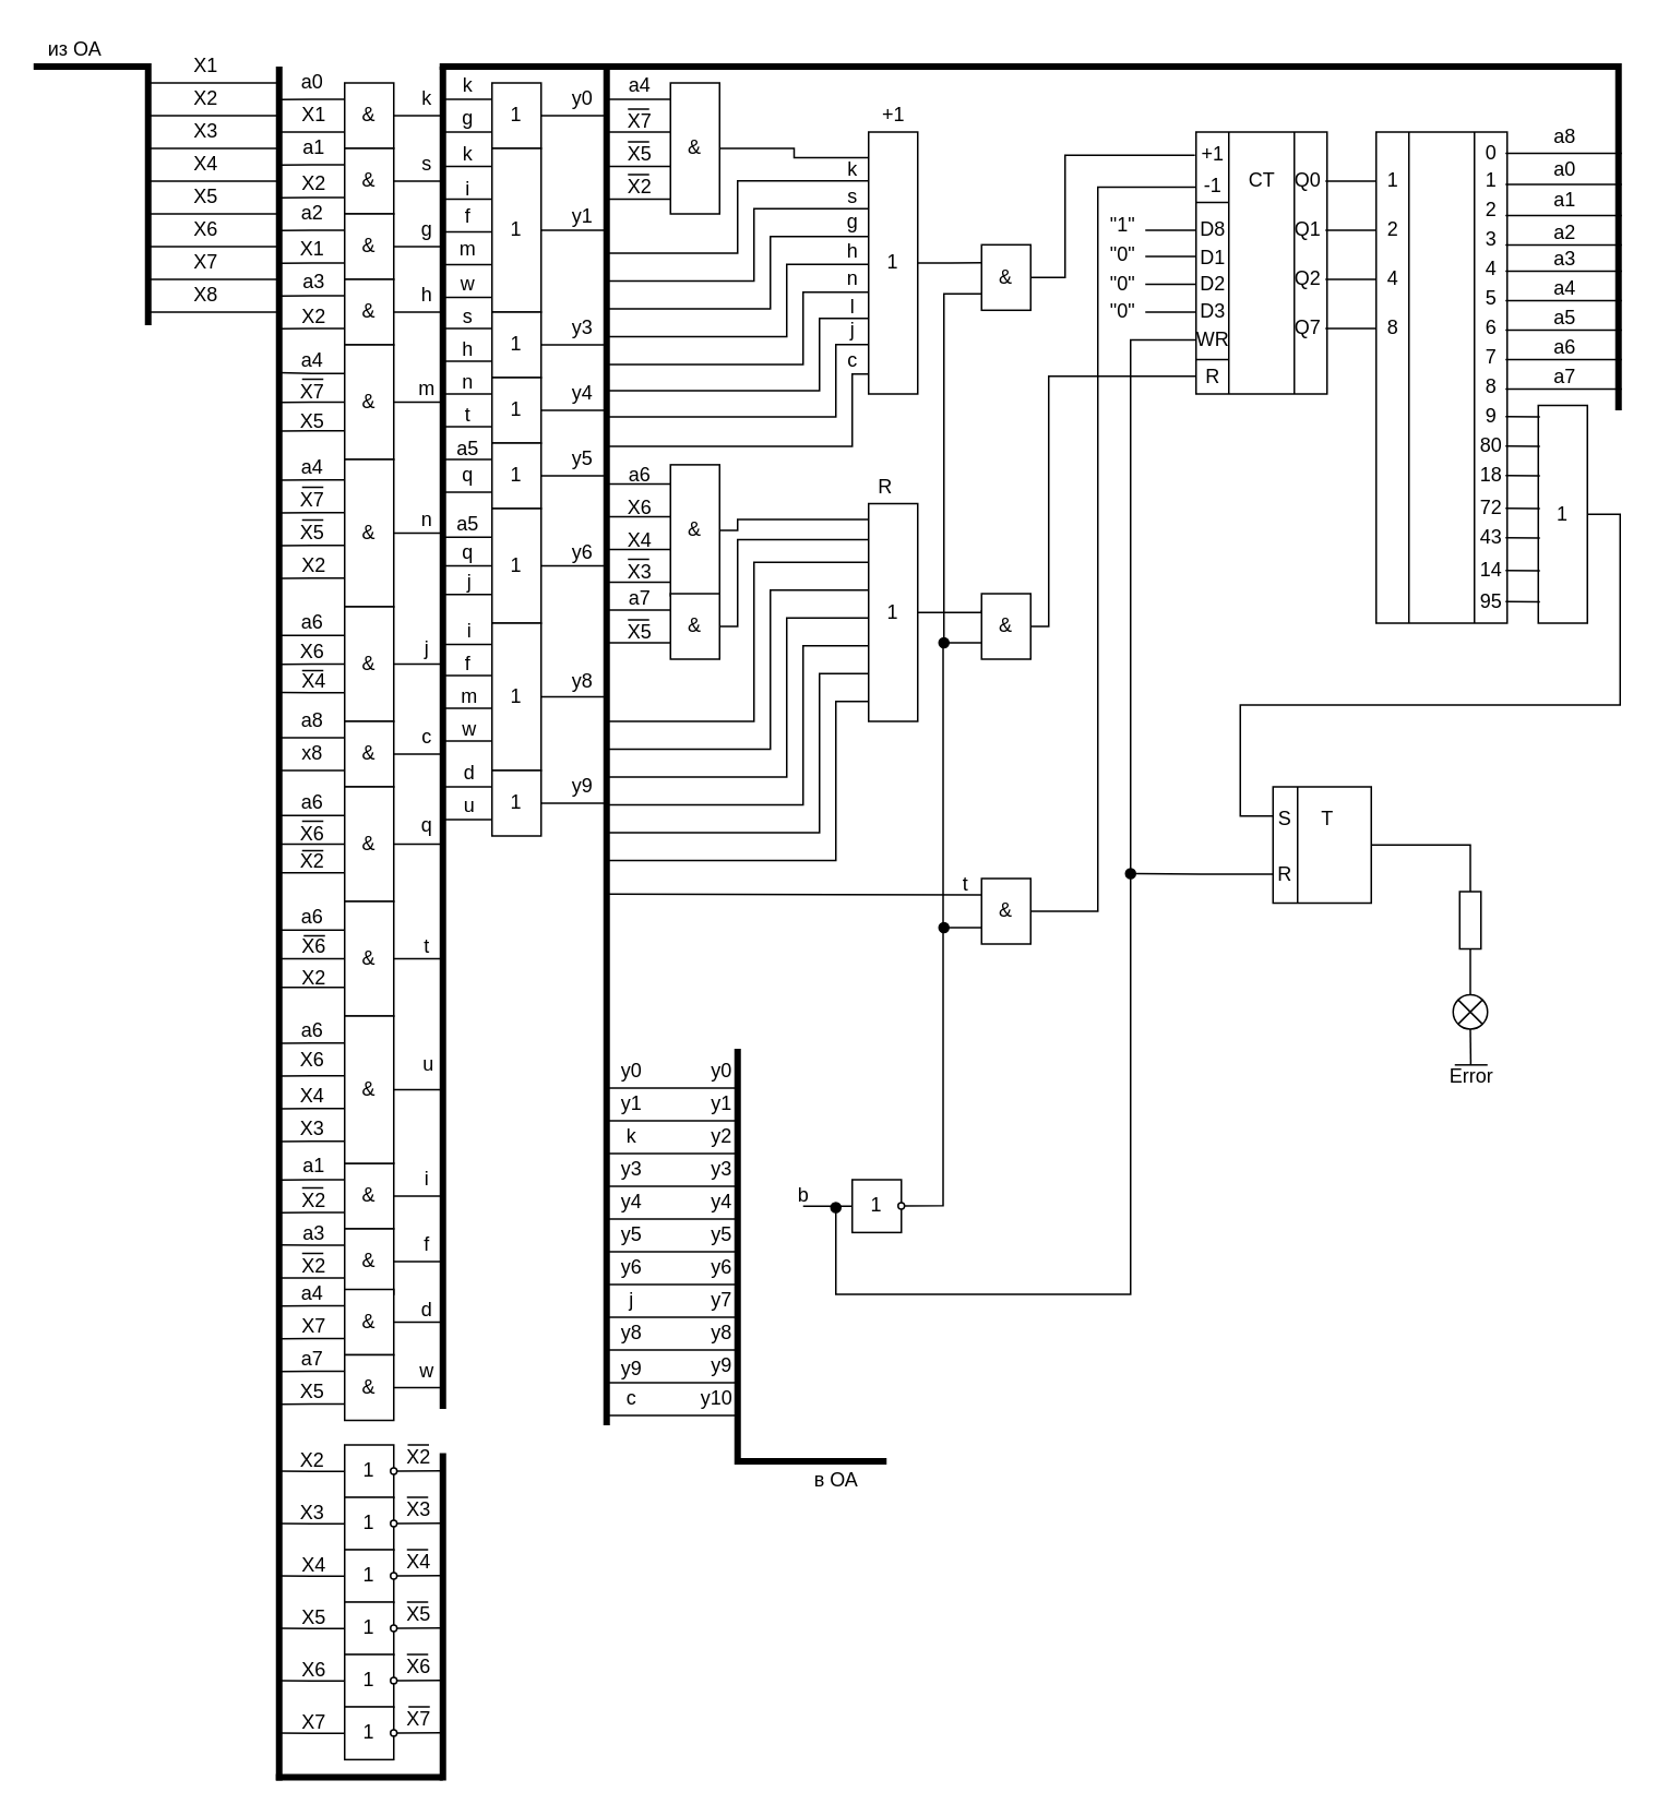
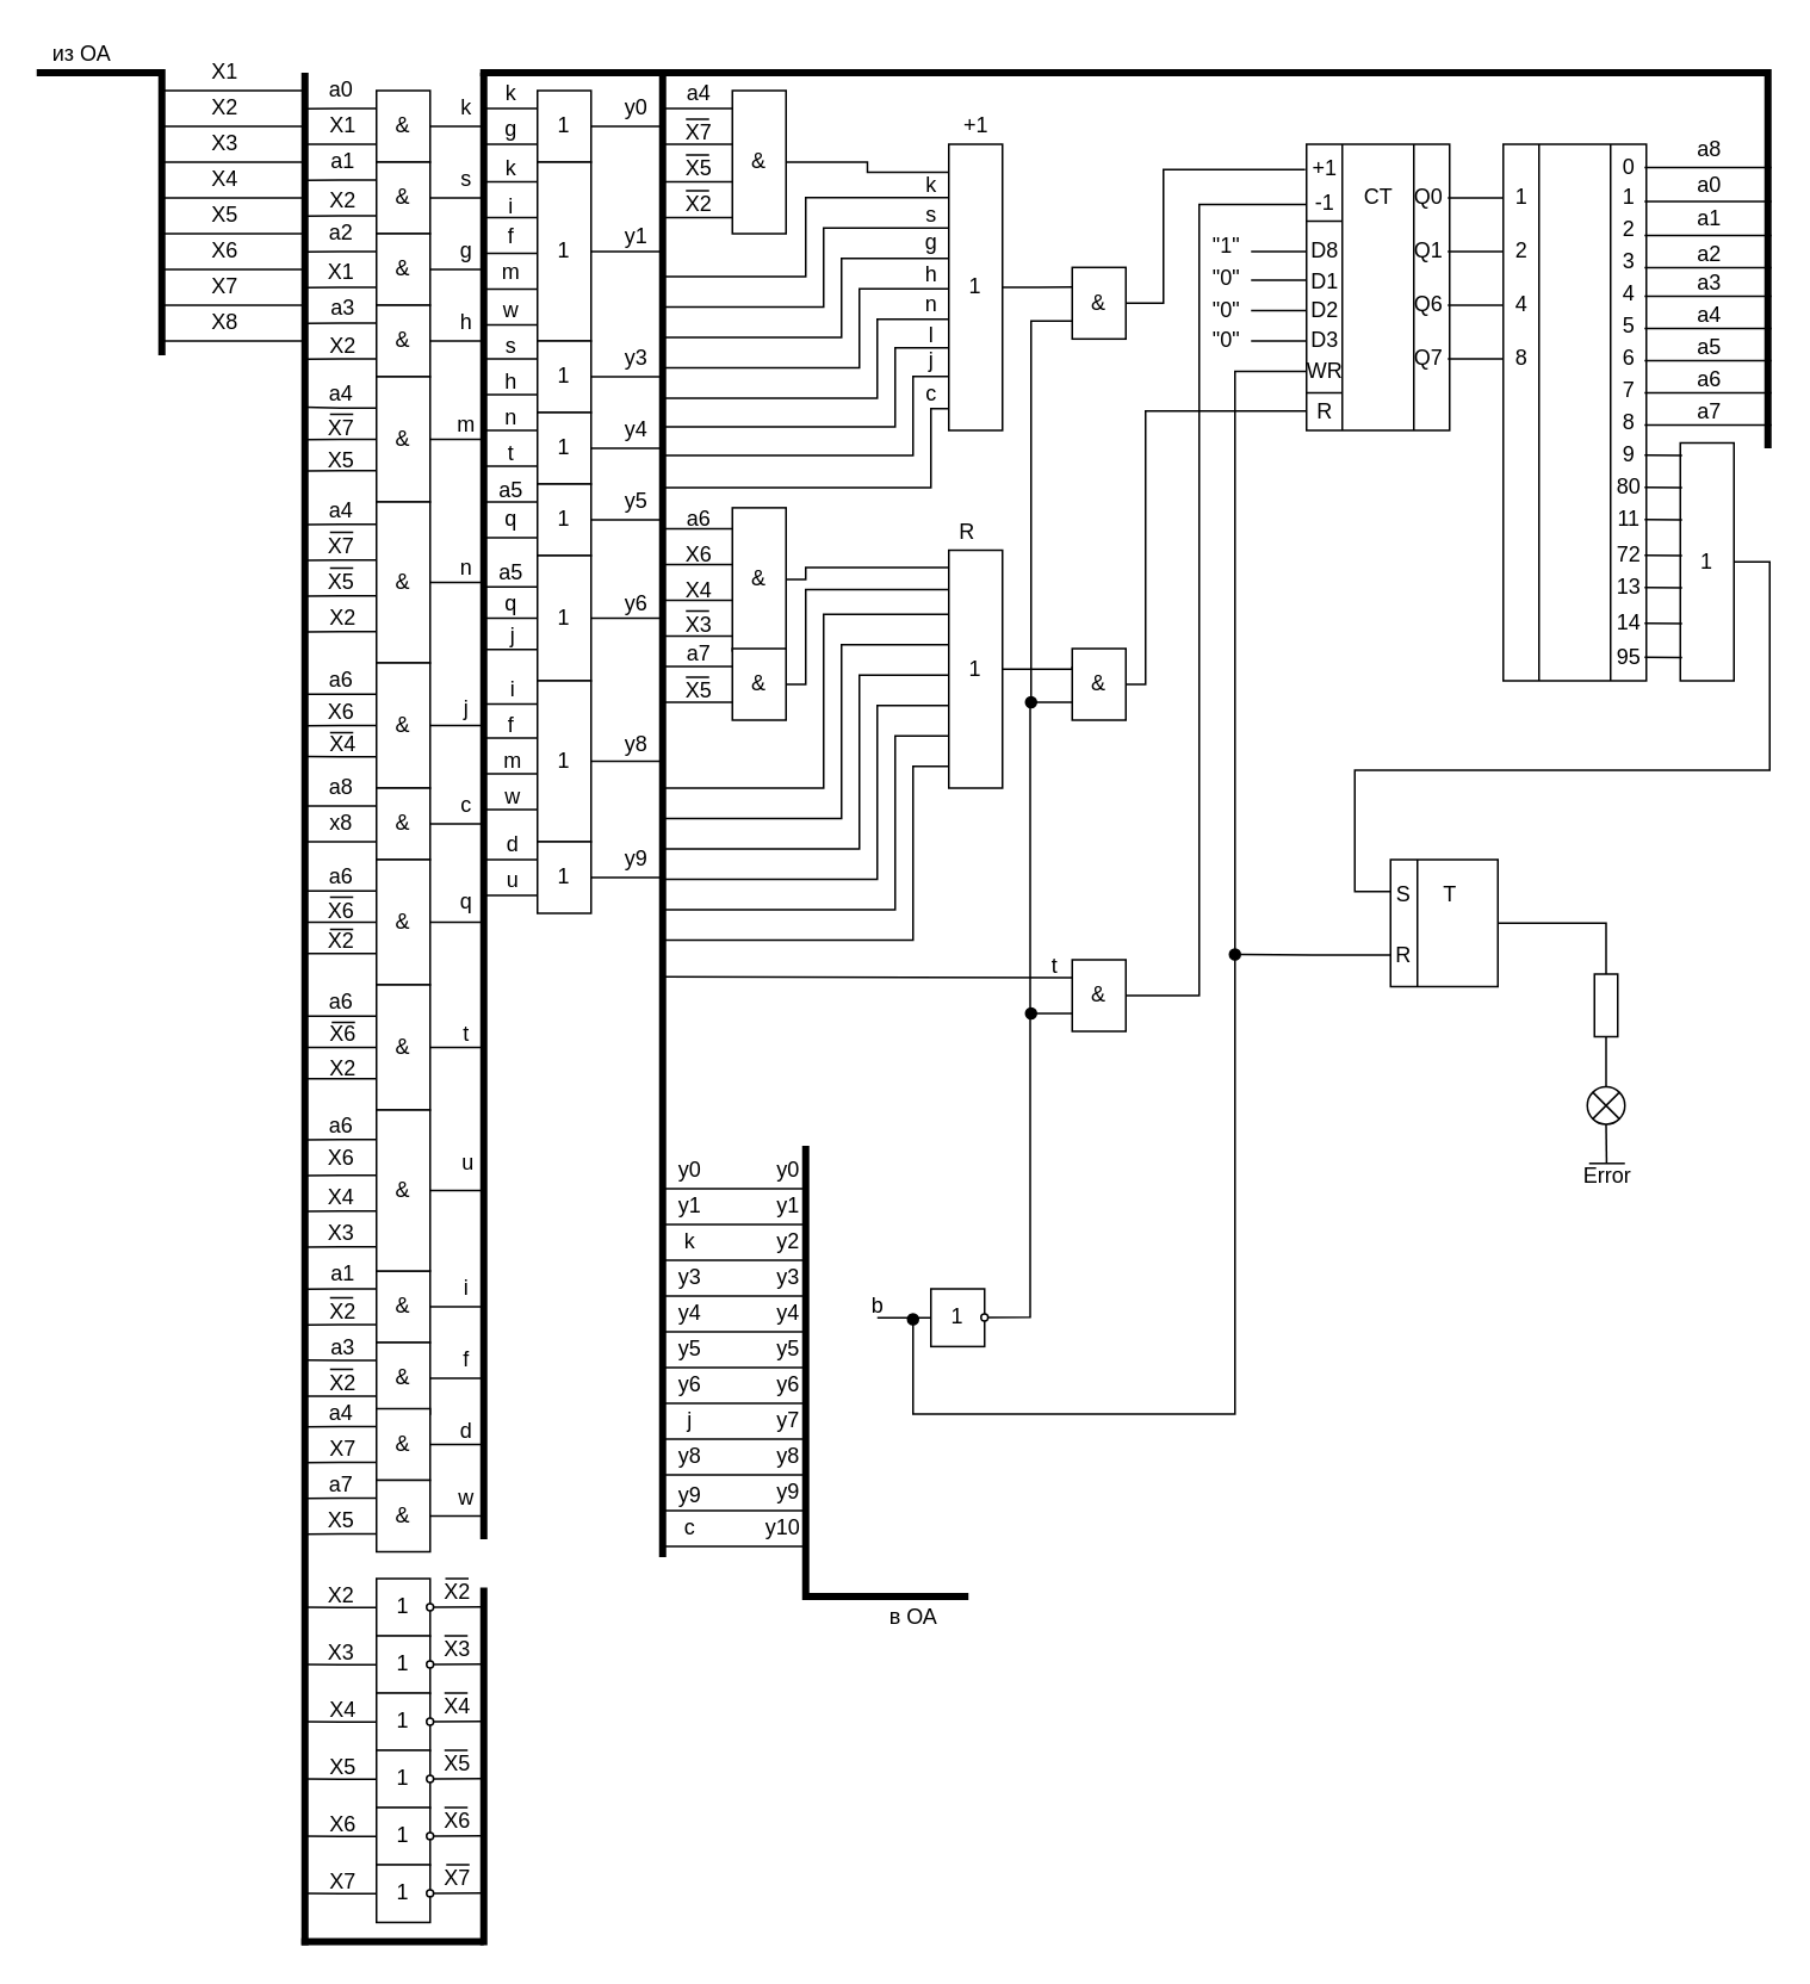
- <mxCell id="412" value="Q2" style="text;html=1;align=center;verticalAlign=middle;resizable=0;points=[];autosize=1;strokeColor=none;fillColor=none;" vertex="1" parent="1"><mxGeometry x="783" y="160" width="30" height="20" as="geometry" /></mxCell>
+ <mxCell id="412" value="Q6" style="text;html=1;align=center;verticalAlign=middle;resizable=0;points=[];autosize=1;strokeColor=none;fillColor=none;" vertex="1" parent="1"><mxGeometry x="783" y="160" width="30" height="20" as="geometry" /></mxCell>
- <mxCell id="429" value="18" style="text;html=1;align=center;verticalAlign=middle;resizable=0;points=[];autosize=1;strokeColor=none;fillColor=none;" vertex="1" parent="1"><mxGeometry x="895" y="280" width="30" height="20" as="geometry" /></mxCell>
+ <mxCell id="429" value="11" style="text;html=1;align=center;verticalAlign=middle;resizable=0;points=[];autosize=1;strokeColor=none;fillColor=none;" vertex="1" parent="1"><mxGeometry x="895" y="280" width="30" height="20" as="geometry" /></mxCell>
- <mxCell id="431" value="43" style="text;html=1;align=center;verticalAlign=middle;resizable=0;points=[];autosize=1;strokeColor=none;fillColor=none;" vertex="1" parent="1"><mxGeometry x="895" y="318" width="30" height="20" as="geometry" /></mxCell>
+ <mxCell id="431" value="13" style="text;html=1;align=center;verticalAlign=middle;resizable=0;points=[];autosize=1;strokeColor=none;fillColor=none;" vertex="1" parent="1"><mxGeometry x="895" y="318" width="30" height="20" as="geometry" /></mxCell>
